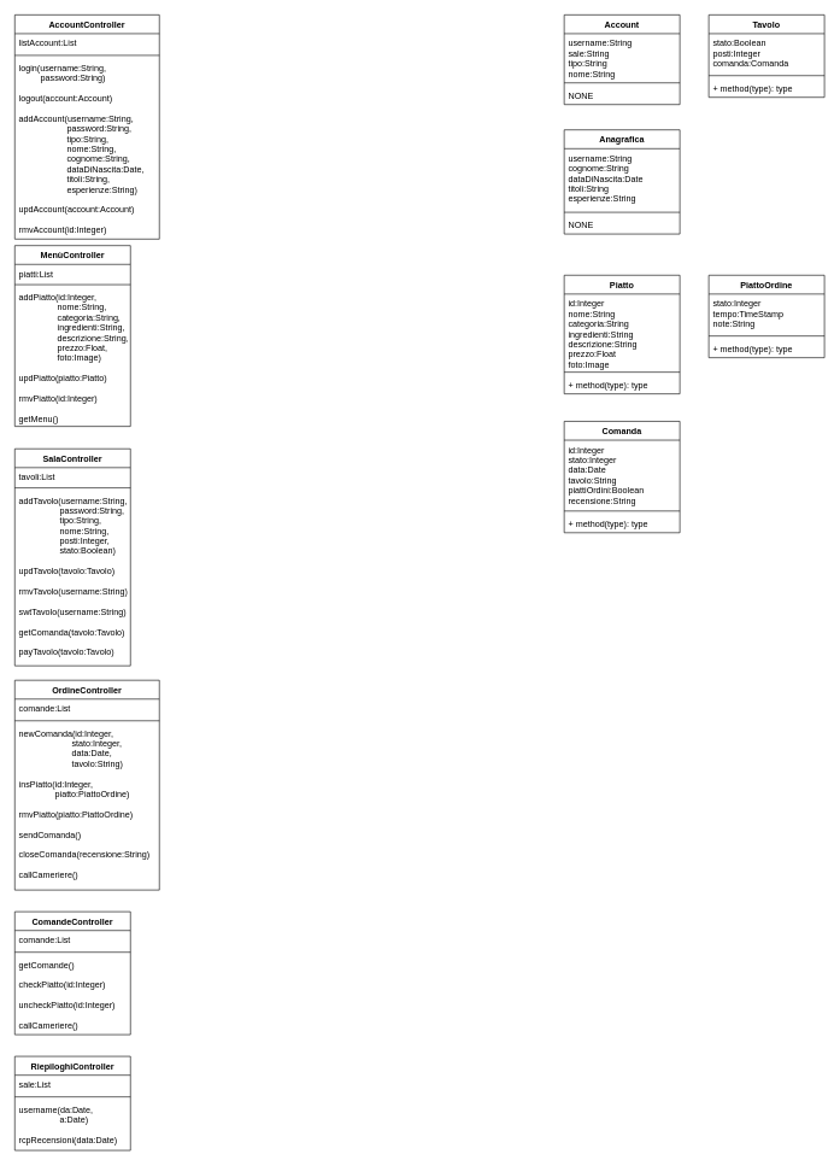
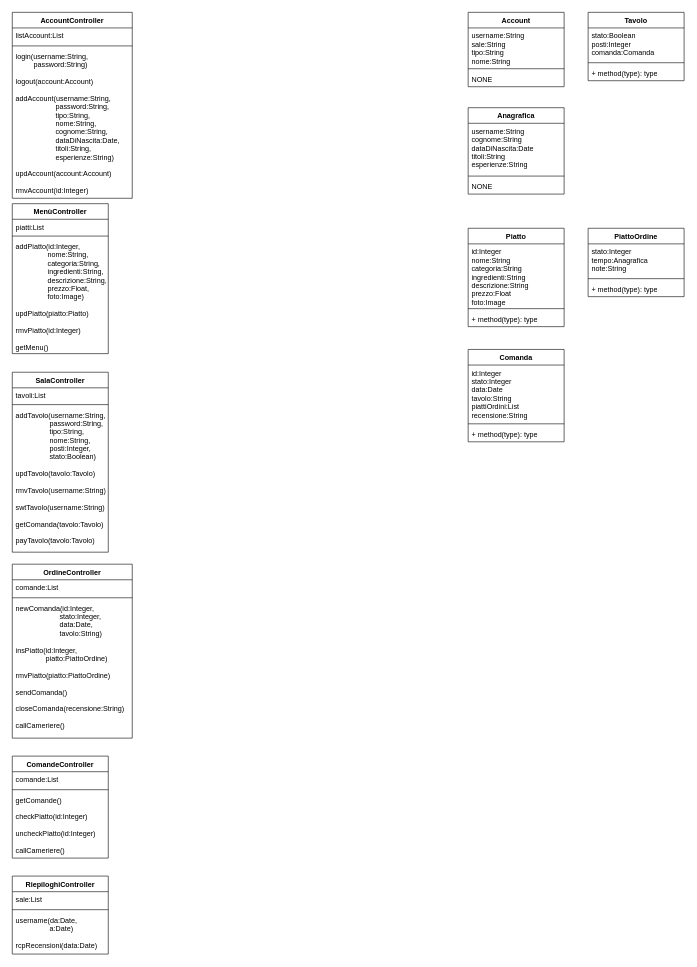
- <mxCell id="31" value="stato:Integer&#10;tempo:TimeStamp&#10;note:String" style="text;strokeColor=none;fillColor=none;align=left;verticalAlign=top;spacingLeft=4;spacingRight=4;overflow=hidden;rotatable=0;points=[[0,0.5],[1,0.5]];portConstraint=eastwest;" parent="30" vertex="1"><mxGeometry y="26" width="160" height="54" as="geometry" /></mxCell>
+ <mxCell id="31" value="stato:Integer&#10;tempo:Anagrafica&#10;note:String" style="text;strokeColor=none;fillColor=none;align=left;verticalAlign=top;spacingLeft=4;spacingRight=4;overflow=hidden;rotatable=0;points=[[0,0.5],[1,0.5]];portConstraint=eastwest;" parent="30" vertex="1"><mxGeometry y="26" width="160" height="54" as="geometry" /></mxCell>
- <mxCell id="27" value="id:Integer&#10;stato:Integer&#10;data:Date&#10;tavolo:String&#10;piattiOrdini:Boolean&#10;recensione:String" style="text;strokeColor=none;fillColor=none;align=left;verticalAlign=top;spacingLeft=4;spacingRight=4;overflow=hidden;rotatable=0;points=[[0,0.5],[1,0.5]];portConstraint=eastwest;" parent="26" vertex="1"><mxGeometry y="26" width="160" height="94" as="geometry" /></mxCell>
+ <mxCell id="27" value="id:Integer&#10;stato:Integer&#10;data:Date&#10;tavolo:String&#10;piattiOrdini:List&#10;recensione:String" style="text;strokeColor=none;fillColor=none;align=left;verticalAlign=top;spacingLeft=4;spacingRight=4;overflow=hidden;rotatable=0;points=[[0,0.5],[1,0.5]];portConstraint=eastwest;" parent="26" vertex="1"><mxGeometry y="26" width="160" height="94" as="geometry" /></mxCell>
